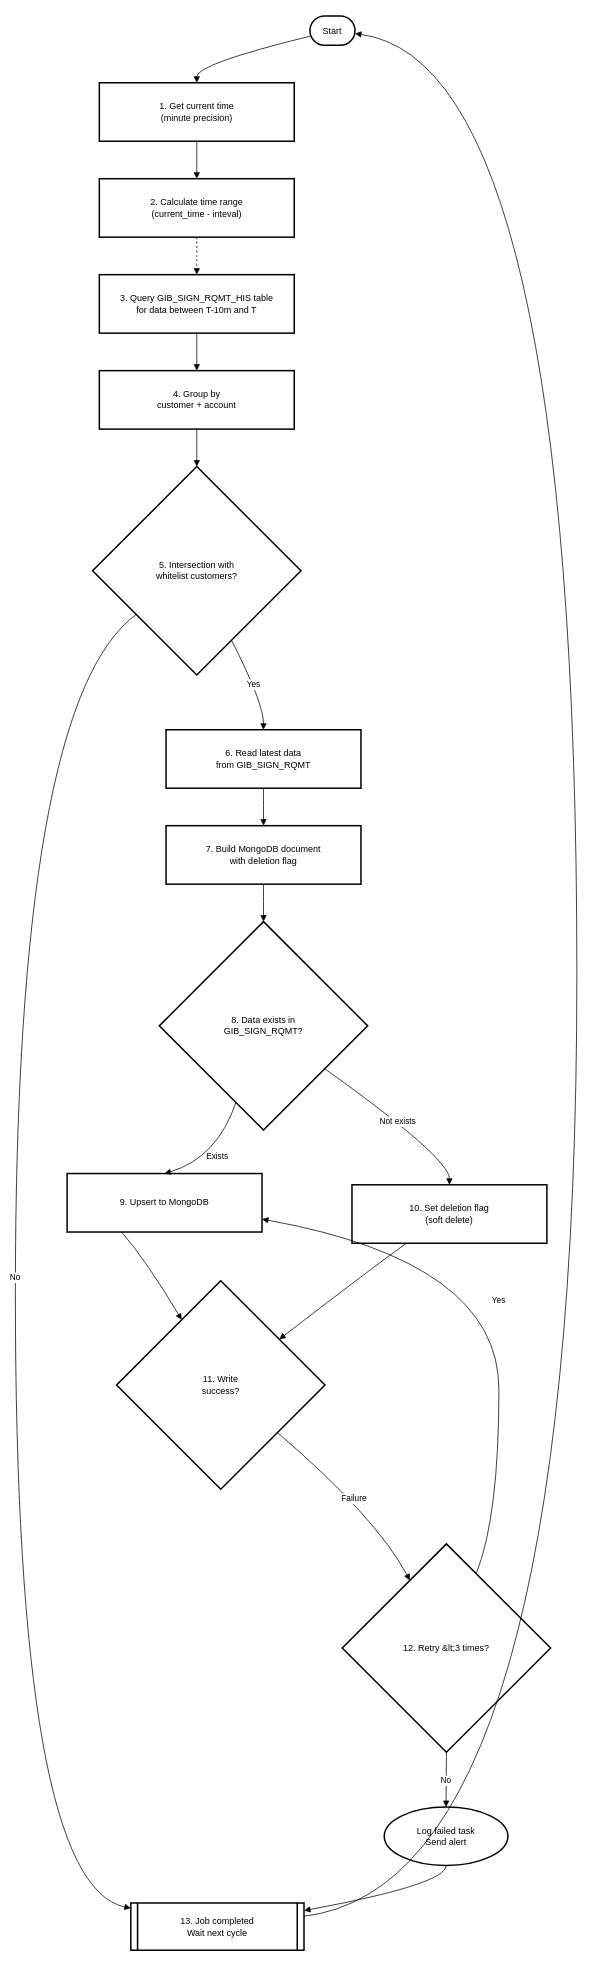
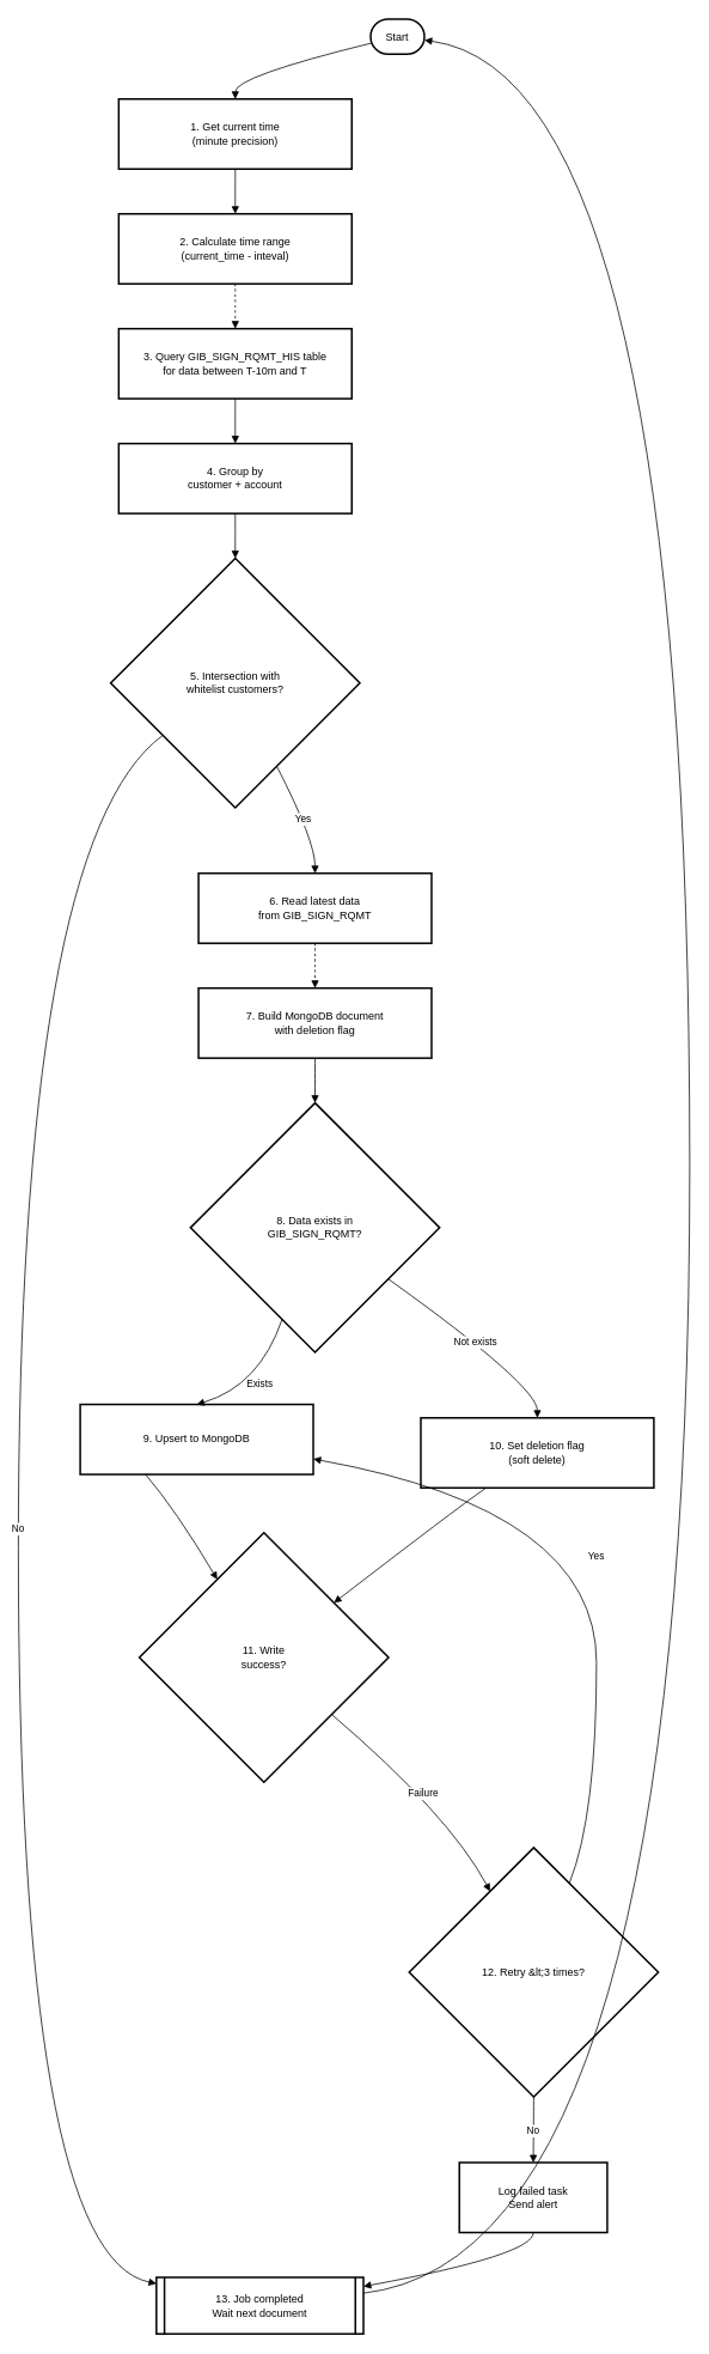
- <mxCell id="24" value="" style="curved=1;startArrow=none;endArrow=block;exitX=0.5;exitY=1;entryX=0.5;entryY=0;rounded=0;" parent="1" source="8" target="10" edge="1"><mxGeometry relative="1" as="geometry"><Array as="points" /></mxGeometry></mxCell>
+ <mxCell id="24" value="" style="curved=1;startArrow=none;endArrow=block;exitX=0.5;exitY=1;entryX=0.5;entryY=0;rounded=0;dashed=1;" parent="1" source="8" target="10" edge="1"><mxGeometry relative="1" as="geometry"><Array as="points" /></mxGeometry></mxCell>
- <mxCell id="16" value="Log failed task&#10;Send alert" style="ellipse;whiteSpace=wrap;strokeWidth=2;" parent="1" vertex="1"><mxGeometry x="512" y="2409" width="165" height="78" as="geometry" /></mxCell>
+ <mxCell id="16" value="Log failed task&#10;Send alert" style="whiteSpace=wrap;strokeWidth=2;" parent="1" vertex="1"><mxGeometry x="512" y="2409" width="165" height="78" as="geometry" /></mxCell>
- <mxCell id="9" value="13. Job completed&#10;Wait next cycle" style="strokeWidth=2;shape=process;whiteSpace=wrap;size=0.04;" parent="1" vertex="1"><mxGeometry x="174" y="2537" width="231" height="63" as="geometry" /></mxCell>
+ <mxCell id="9" value="13. Job completed&#10;Wait next document" style="strokeWidth=2;shape=process;whiteSpace=wrap;size=0.04;" parent="1" vertex="1"><mxGeometry x="174" y="2537" width="231" height="63" as="geometry" /></mxCell>
